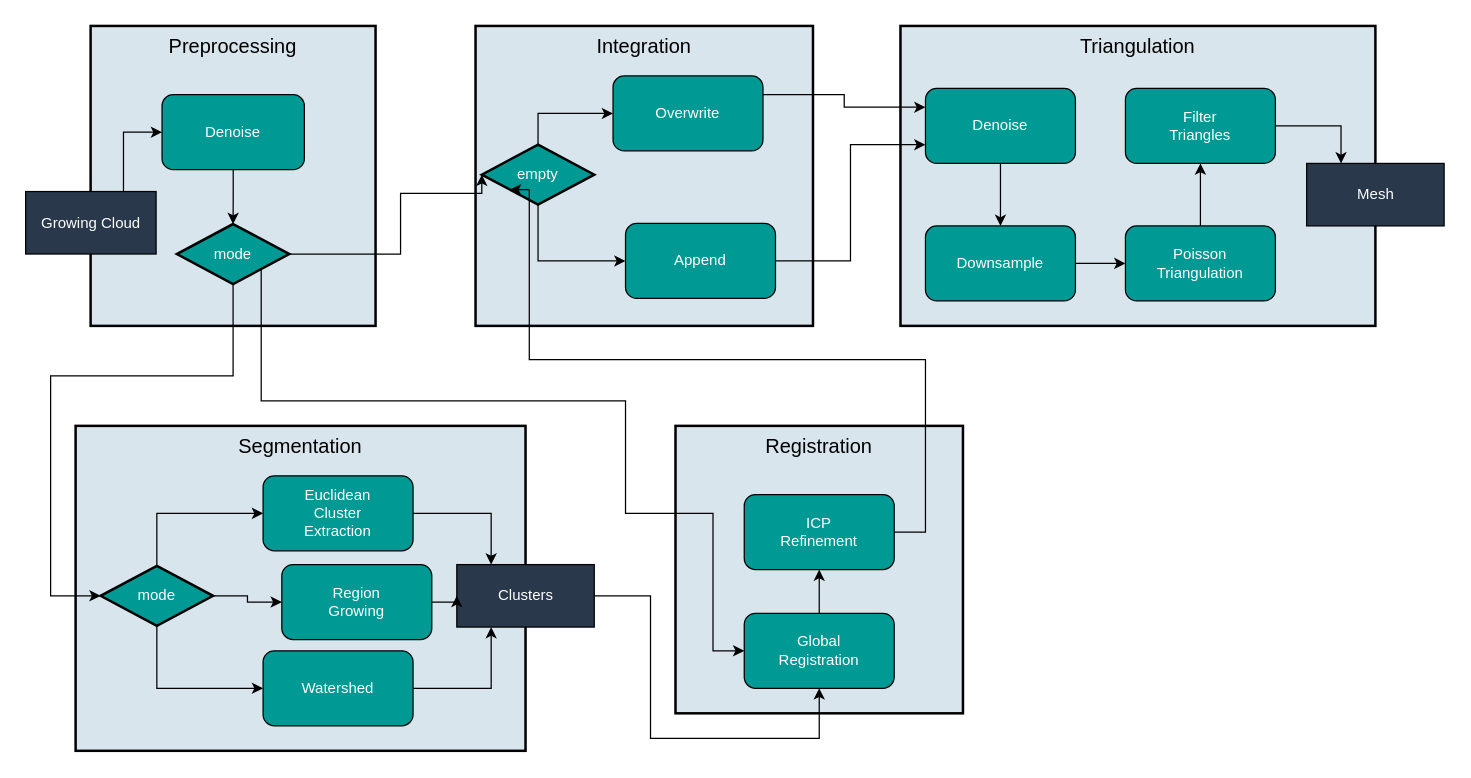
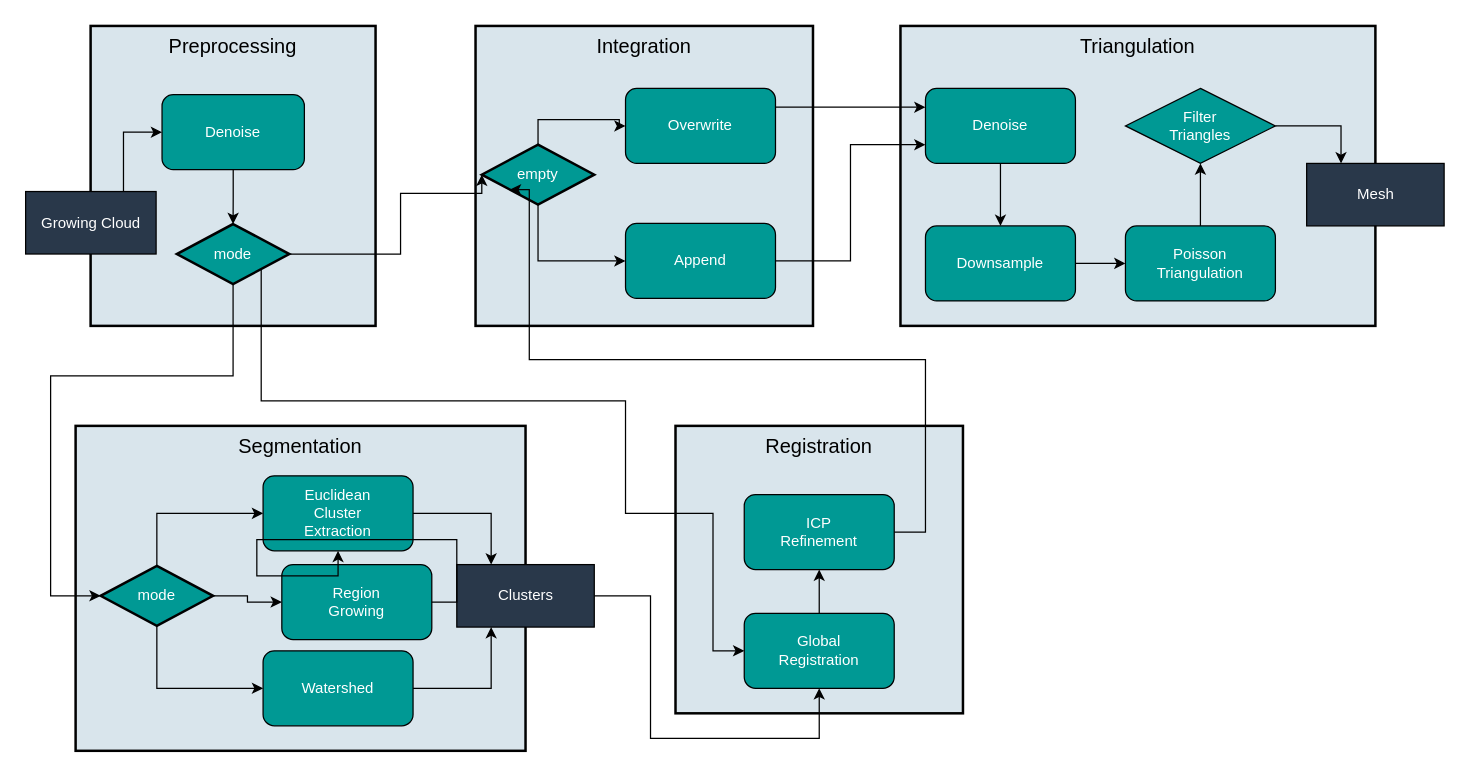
- <mxCell id="21" value="&lt;font color=&quot;#FFFFFF&quot;&gt;Overwrite&lt;/font&gt;" style="rounded=1;whiteSpace=wrap;html=1;glass=0;labelBackgroundColor=none;strokeColor=#000000;gradientColor=none;fillColor=#009994;" vertex="1" parent="18"><mxGeometry x="110" y="40" width="120" height="60" as="geometry" /></mxCell>
+ <mxCell id="21" value="&lt;font color=&quot;#FFFFFF&quot;&gt;Overwrite&lt;/font&gt;" style="rounded=1;whiteSpace=wrap;html=1;glass=0;labelBackgroundColor=none;strokeColor=#000000;gradientColor=none;fillColor=#009994;" vertex="1" parent="18"><mxGeometry x="120" y="50" width="120" height="60" as="geometry" /></mxCell>
- <mxCell id="11" value="&lt;div&gt;&lt;font color=&quot;#FFFFFF&quot;&gt;Filter&lt;/font&gt;&lt;/div&gt;&lt;div&gt;&lt;font color=&quot;#FFFFFF&quot;&gt;Triangles&lt;/font&gt;&lt;/div&gt;" style="rounded=1;whiteSpace=wrap;html=1;glass=0;labelBackgroundColor=none;strokeColor=#000000;gradientColor=none;fillColor=#009994;" vertex="1" parent="2"><mxGeometry x="180" y="50" width="120" height="60" as="geometry" /></mxCell>
+ <mxCell id="11" value="&lt;div&gt;&lt;font color=&quot;#FFFFFF&quot;&gt;Filter&lt;/font&gt;&lt;/div&gt;&lt;div&gt;&lt;font color=&quot;#FFFFFF&quot;&gt;Triangles&lt;/font&gt;&lt;/div&gt;" style="rhombus;whiteSpace=wrap;html=1;glass=0;labelBackgroundColor=none;strokeColor=#000000;gradientColor=none;fillColor=#009994;" vertex="1" parent="2"><mxGeometry x="180" y="50" width="120" height="60" as="geometry" /></mxCell>
- <mxCell id="36" style="edgeStyle=orthogonalEdgeStyle;rounded=0;orthogonalLoop=1;jettySize=auto;html=1;exitX=1;exitY=0.5;exitDx=0;exitDy=0;entryX=0;entryY=0.5;entryDx=0;entryDy=0;fontSize=16;fontColor=#FFFFFF;" edge="1" parent="25" source="28" target="34"><mxGeometry relative="1" as="geometry" /></mxCell>
+ <mxCell id="36" style="edgeStyle=orthogonalEdgeStyle;rounded=0;orthogonalLoop=1;jettySize=auto;html=1;exitX=1;exitY=0.5;exitDx=0;exitDy=0;fontSize=16;fontColor=#FFFFFF;" edge="1" parent="25" source="28" target="27"><mxGeometry relative="1" as="geometry" /></mxCell>
